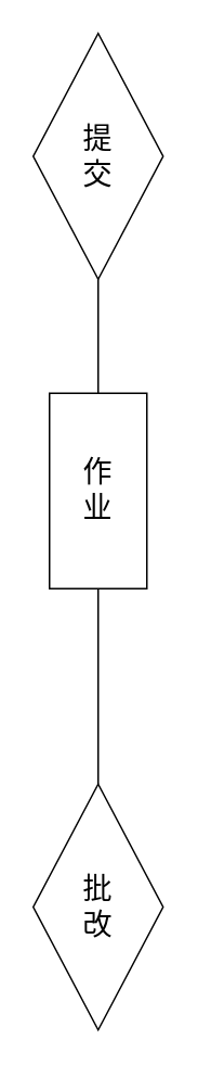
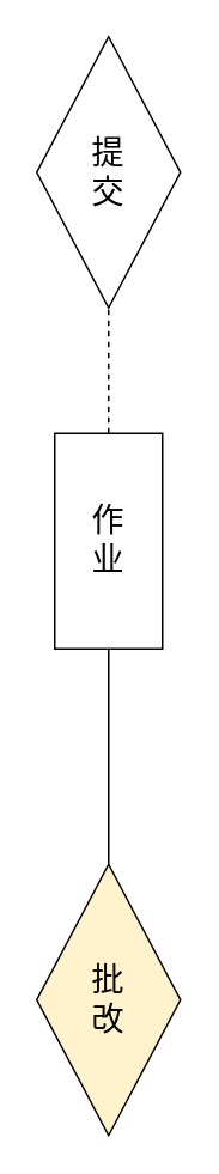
- <mxCell id="5" value="" style="endArrow=none;html=1;rounded=0;entryX=0.5;entryY=1;entryDx=0;entryDy=0;exitX=0;exitY=0.5;exitDx=0;exitDy=0;" edge="1" parent="1" source="2" target="3"><mxGeometry width="50" height="50" relative="1" as="geometry"><mxPoint x="337" y="332" as="sourcePoint" /><mxPoint x="387" y="282" as="targetPoint" /></mxGeometry></mxCell>
+ <mxCell id="5" value="" style="endArrow=none;html=1;rounded=0;entryX=0.5;entryY=1;entryDx=0;entryDy=0;exitX=0;exitY=0.5;exitDx=0;exitDy=0;dashed=1;" edge="1" parent="1" source="2" target="3"><mxGeometry width="50" height="50" relative="1" as="geometry"><mxPoint x="337" y="332" as="sourcePoint" /><mxPoint x="387" y="282" as="targetPoint" /></mxGeometry></mxCell>
- <mxCell id="4" value="&lt;span style=&quot;font-size: 18px;&quot;&gt;批&lt;br&gt;改&lt;/span&gt;" style="rhombus;whiteSpace=wrap;html=1;" vertex="1" parent="1"><mxGeometry x="20" y="481" width="80" height="151" as="geometry" /></mxCell>
+ <mxCell id="4" value="&lt;span style=&quot;font-size: 18px;&quot;&gt;批&lt;br&gt;改&lt;/span&gt;" style="rhombus;whiteSpace=wrap;html=1;fillColor=#fff2cc;" vertex="1" parent="1"><mxGeometry x="20" y="481" width="80" height="151" as="geometry" /></mxCell>
